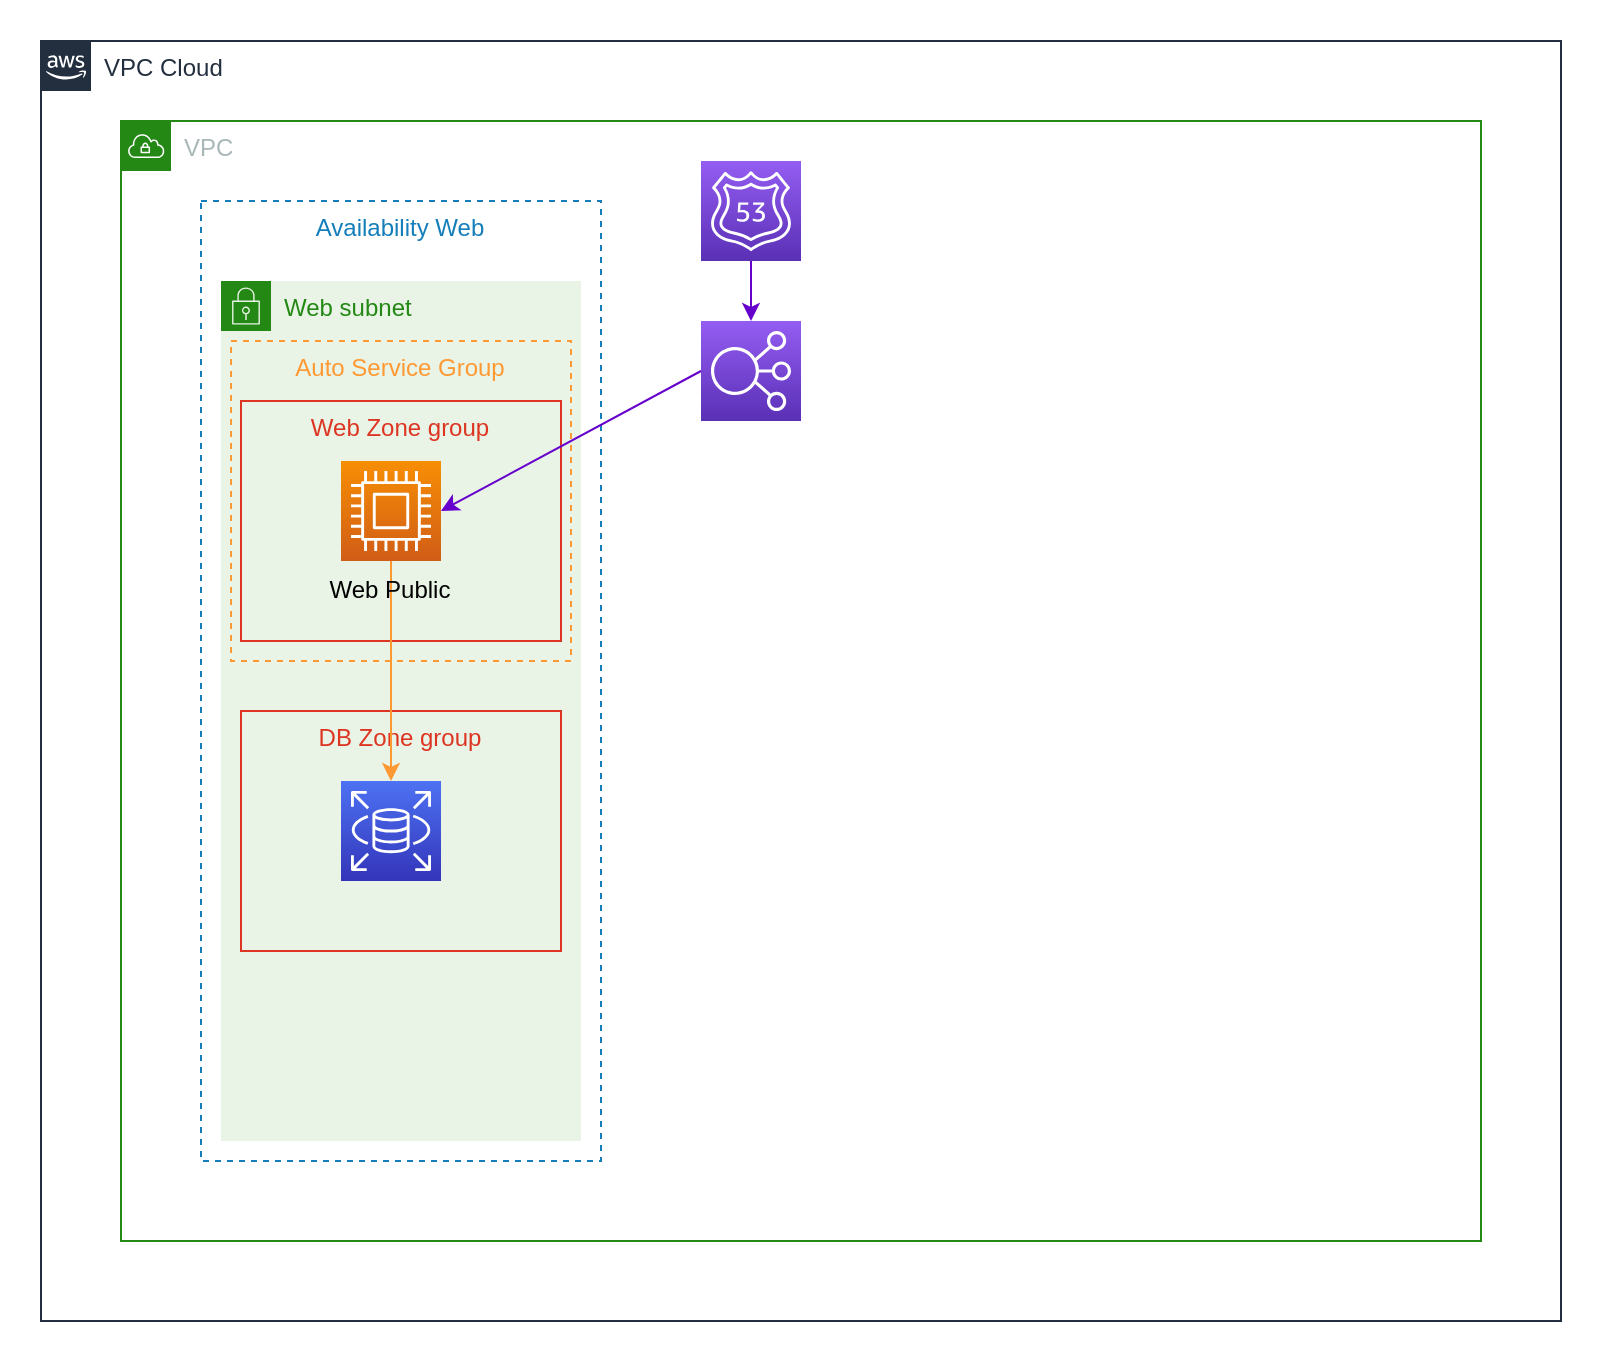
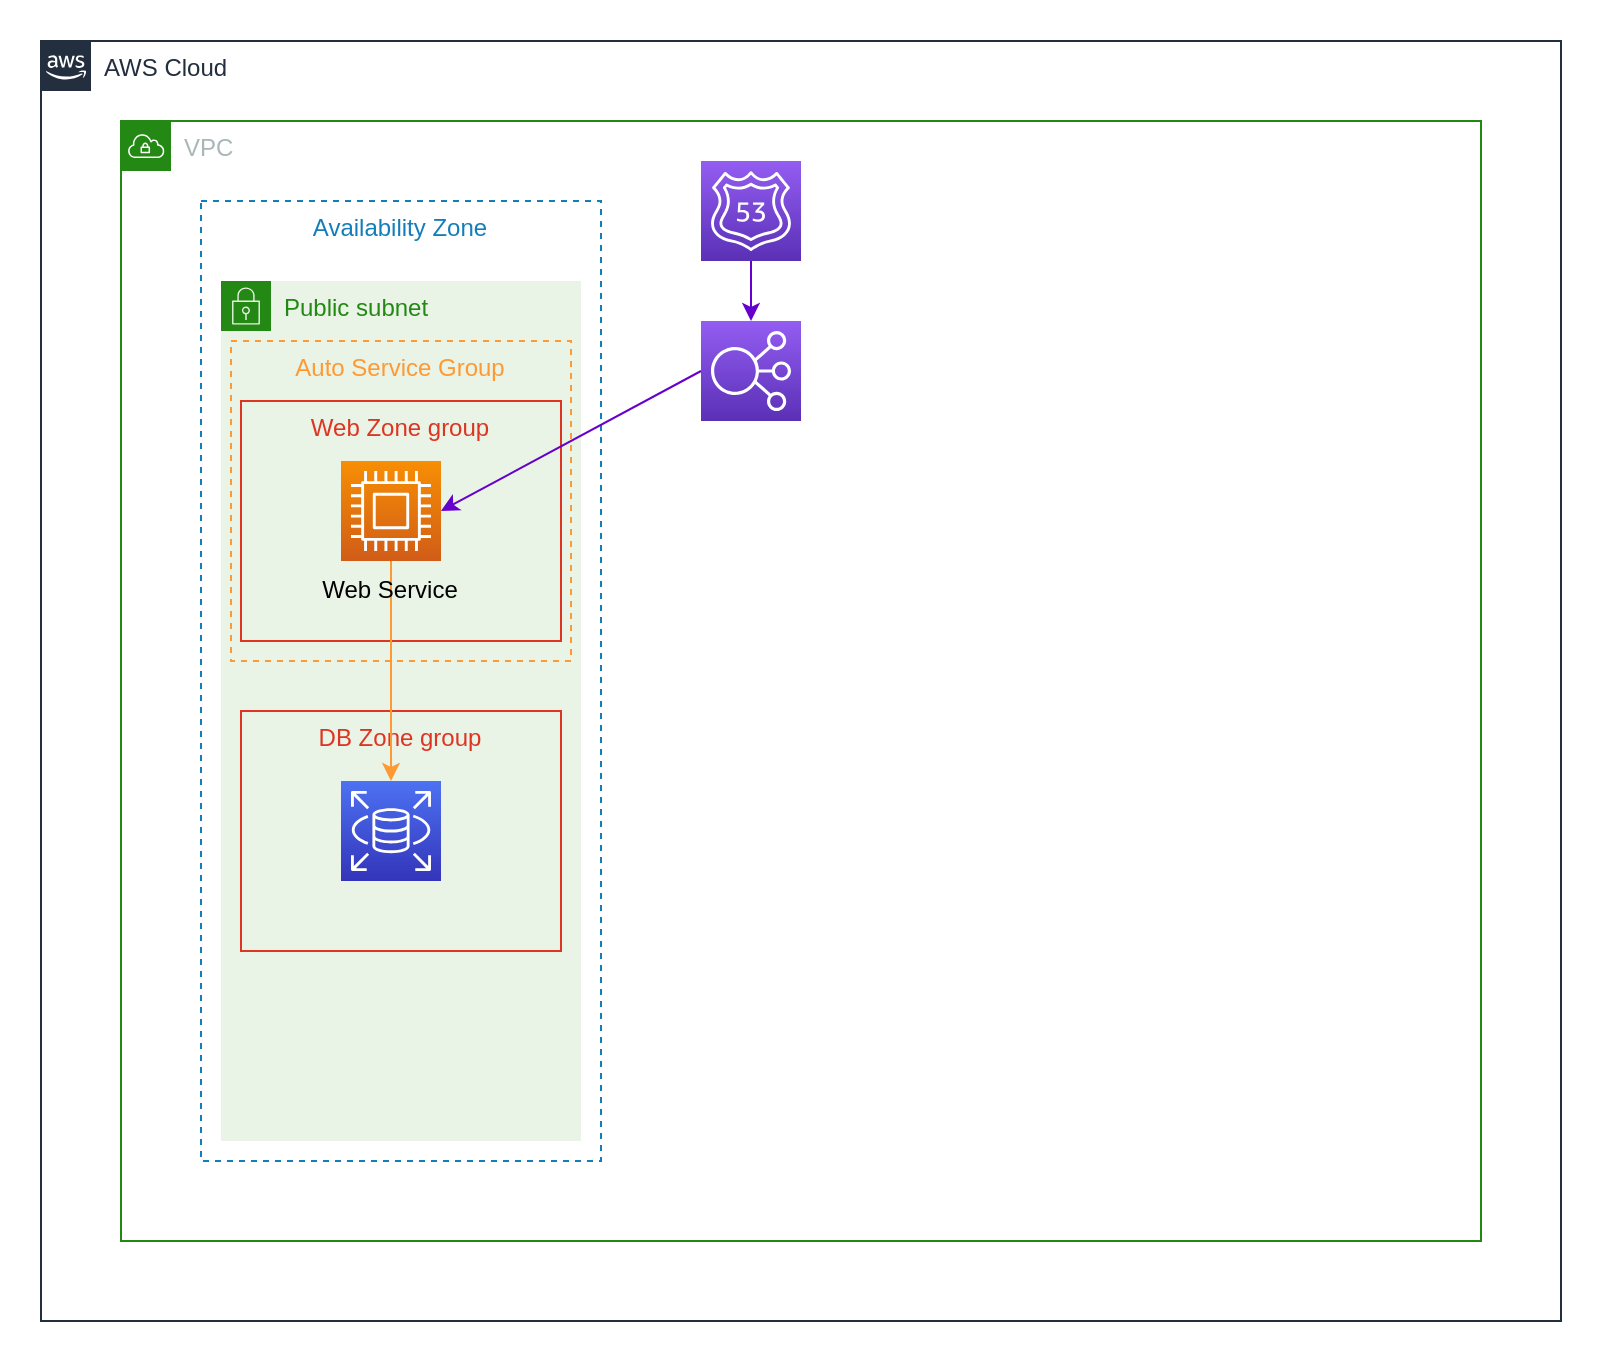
- <mxCell id="2" value="VPC Cloud" style="points=[[0,0],[0.25,0],[0.5,0],[0.75,0],[1,0],[1,0.25],[1,0.5],[1,0.75],[1,1],[0.75,1],[0.5,1],[0.25,1],[0,1],[0,0.75],[0,0.5],[0,0.25]];outlineConnect=0;gradientColor=none;html=1;whiteSpace=wrap;fontSize=12;fontStyle=0;container=1;pointerEvents=0;collapsible=0;recursiveResize=0;shape=mxgraph.aws4.group;grIcon=mxgraph.aws4.group_aws_cloud_alt;strokeColor=#232F3E;fillColor=none;verticalAlign=top;align=left;spacingLeft=30;fontColor=#232F3E;dashed=0;" parent="1" vertex="1"><mxGeometry x="20" y="20" width="760" height="640" as="geometry" /></mxCell>
+ <mxCell id="2" value="AWS Cloud" style="points=[[0,0],[0.25,0],[0.5,0],[0.75,0],[1,0],[1,0.25],[1,0.5],[1,0.75],[1,1],[0.75,1],[0.5,1],[0.25,1],[0,1],[0,0.75],[0,0.5],[0,0.25]];outlineConnect=0;gradientColor=none;html=1;whiteSpace=wrap;fontSize=12;fontStyle=0;container=1;pointerEvents=0;collapsible=0;recursiveResize=0;shape=mxgraph.aws4.group;grIcon=mxgraph.aws4.group_aws_cloud_alt;strokeColor=#232F3E;fillColor=none;verticalAlign=top;align=left;spacingLeft=30;fontColor=#232F3E;dashed=0;" parent="1" vertex="1"><mxGeometry x="20" y="20" width="760" height="640" as="geometry" /></mxCell>
- <mxCell id="6" value="Availability Web" style="fillColor=none;strokeColor=#147EBA;dashed=1;verticalAlign=top;fontStyle=0;fontColor=#147EBA;" parent="5" vertex="1"><mxGeometry x="100" y="100" width="200" height="480" as="geometry" /></mxCell>
+ <mxCell id="6" value="Availability Zone" style="fillColor=none;strokeColor=#147EBA;dashed=1;verticalAlign=top;fontStyle=0;fontColor=#147EBA;" parent="5" vertex="1"><mxGeometry x="100" y="100" width="200" height="480" as="geometry" /></mxCell>
- <mxCell id="8" value="Web subnet" style="points=[[0,0],[0.25,0],[0.5,0],[0.75,0],[1,0],[1,0.25],[1,0.5],[1,0.75],[1,1],[0.75,1],[0.5,1],[0.25,1],[0,1],[0,0.75],[0,0.5],[0,0.25]];outlineConnect=0;gradientColor=none;html=1;whiteSpace=wrap;fontSize=12;fontStyle=0;container=1;pointerEvents=0;collapsible=0;recursiveResize=0;shape=mxgraph.aws4.group;grIcon=mxgraph.aws4.group_security_group;grStroke=0;strokeColor=#248814;fillColor=#E9F3E6;verticalAlign=top;align=left;spacingLeft=30;fontColor=#248814;dashed=0;" parent="7" vertex="1"><mxGeometry x="110" y="140" width="180" height="430" as="geometry" /></mxCell>
+ <mxCell id="8" value="Public subnet" style="points=[[0,0],[0.25,0],[0.5,0],[0.75,0],[1,0],[1,0.25],[1,0.5],[1,0.75],[1,1],[0.75,1],[0.5,1],[0.25,1],[0,1],[0,0.75],[0,0.5],[0,0.25]];outlineConnect=0;gradientColor=none;html=1;whiteSpace=wrap;fontSize=12;fontStyle=0;container=1;pointerEvents=0;collapsible=0;recursiveResize=0;shape=mxgraph.aws4.group;grIcon=mxgraph.aws4.group_security_group;grStroke=0;strokeColor=#248814;fillColor=#E9F3E6;verticalAlign=top;align=left;spacingLeft=30;fontColor=#248814;dashed=0;" parent="7" vertex="1"><mxGeometry x="110" y="140" width="180" height="430" as="geometry" /></mxCell>
- <mxCell id="17" value="&lt;font color=&quot;#000000&quot;&gt;Web Public&lt;/font&gt;" style="text;strokeColor=none;align=center;fillColor=none;html=1;verticalAlign=middle;whiteSpace=wrap;rounded=0;" parent="14" vertex="1"><mxGeometry x="145" y="280" width="100" height="30" as="geometry" /></mxCell>
+ <mxCell id="17" value="&lt;font color=&quot;#000000&quot;&gt;Web Service&lt;/font&gt;" style="text;strokeColor=none;align=center;fillColor=none;html=1;verticalAlign=middle;whiteSpace=wrap;rounded=0;" parent="14" vertex="1"><mxGeometry x="145" y="280" width="100" height="30" as="geometry" /></mxCell>
